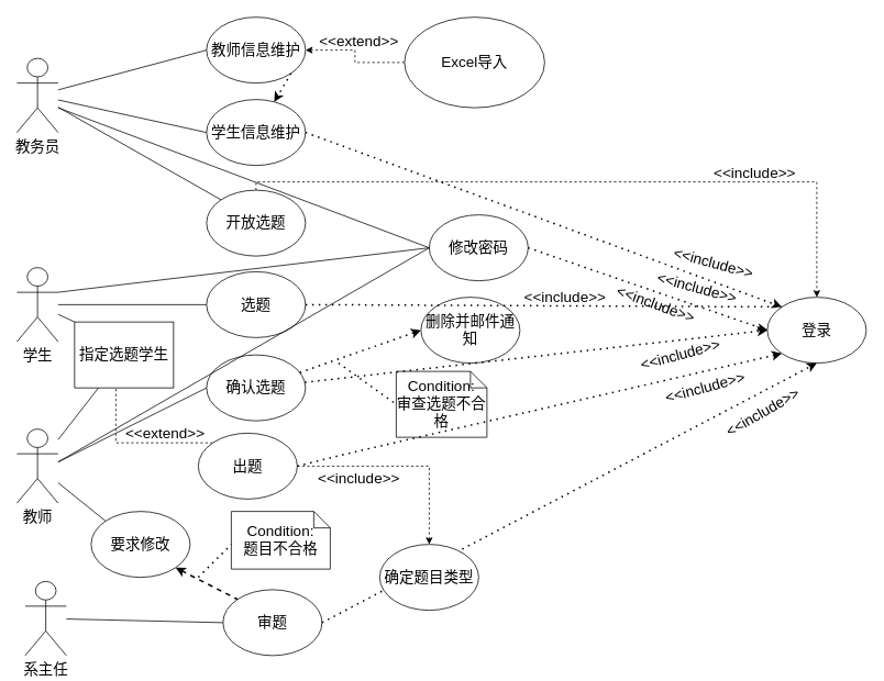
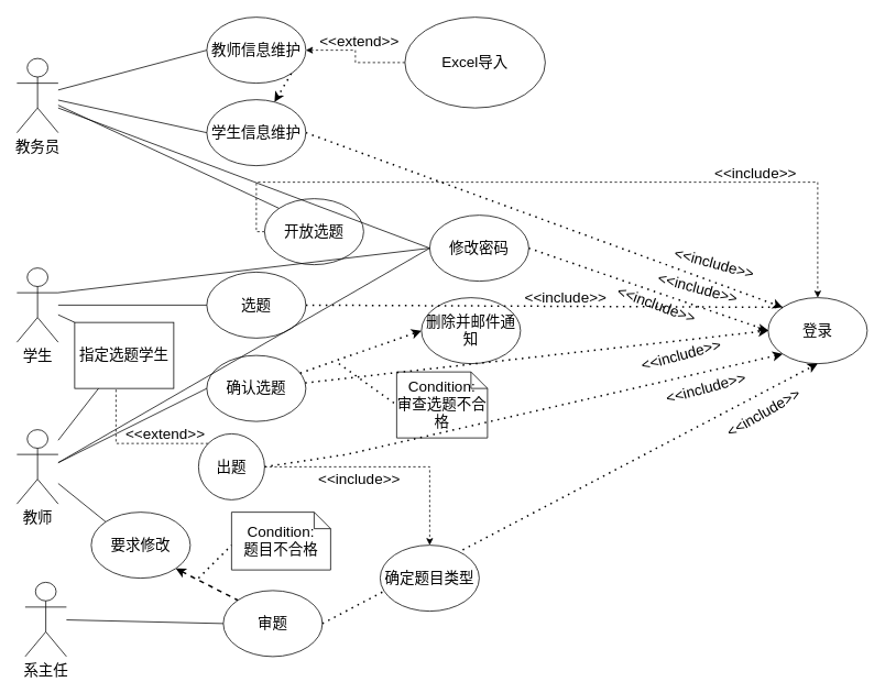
- <mxCell id="18" value="开放选题" style="ellipse;whiteSpace=wrap;html=1;fontSize=18;" parent="1" vertex="1"><mxGeometry x="250" y="230" width="120" height="80" as="geometry" /></mxCell>
+ <mxCell id="18" value="开放选题" style="ellipse;whiteSpace=wrap;html=1;fontSize=18;" parent="1" vertex="1"><mxGeometry x="320" y="240" width="120" height="80" as="geometry" /></mxCell>
- <mxCell id="13" value="出题" style="ellipse;whiteSpace=wrap;html=1;fontSize=18;" parent="1" vertex="1"><mxGeometry x="240" y="525" width="120" height="80" as="geometry" /></mxCell>
+ <mxCell id="13" value="出题" style="ellipse;whiteSpace=wrap;html=1;fontSize=18;" parent="1" vertex="1"><mxGeometry x="240" y="525" width="80" height="80" as="geometry" /></mxCell>
